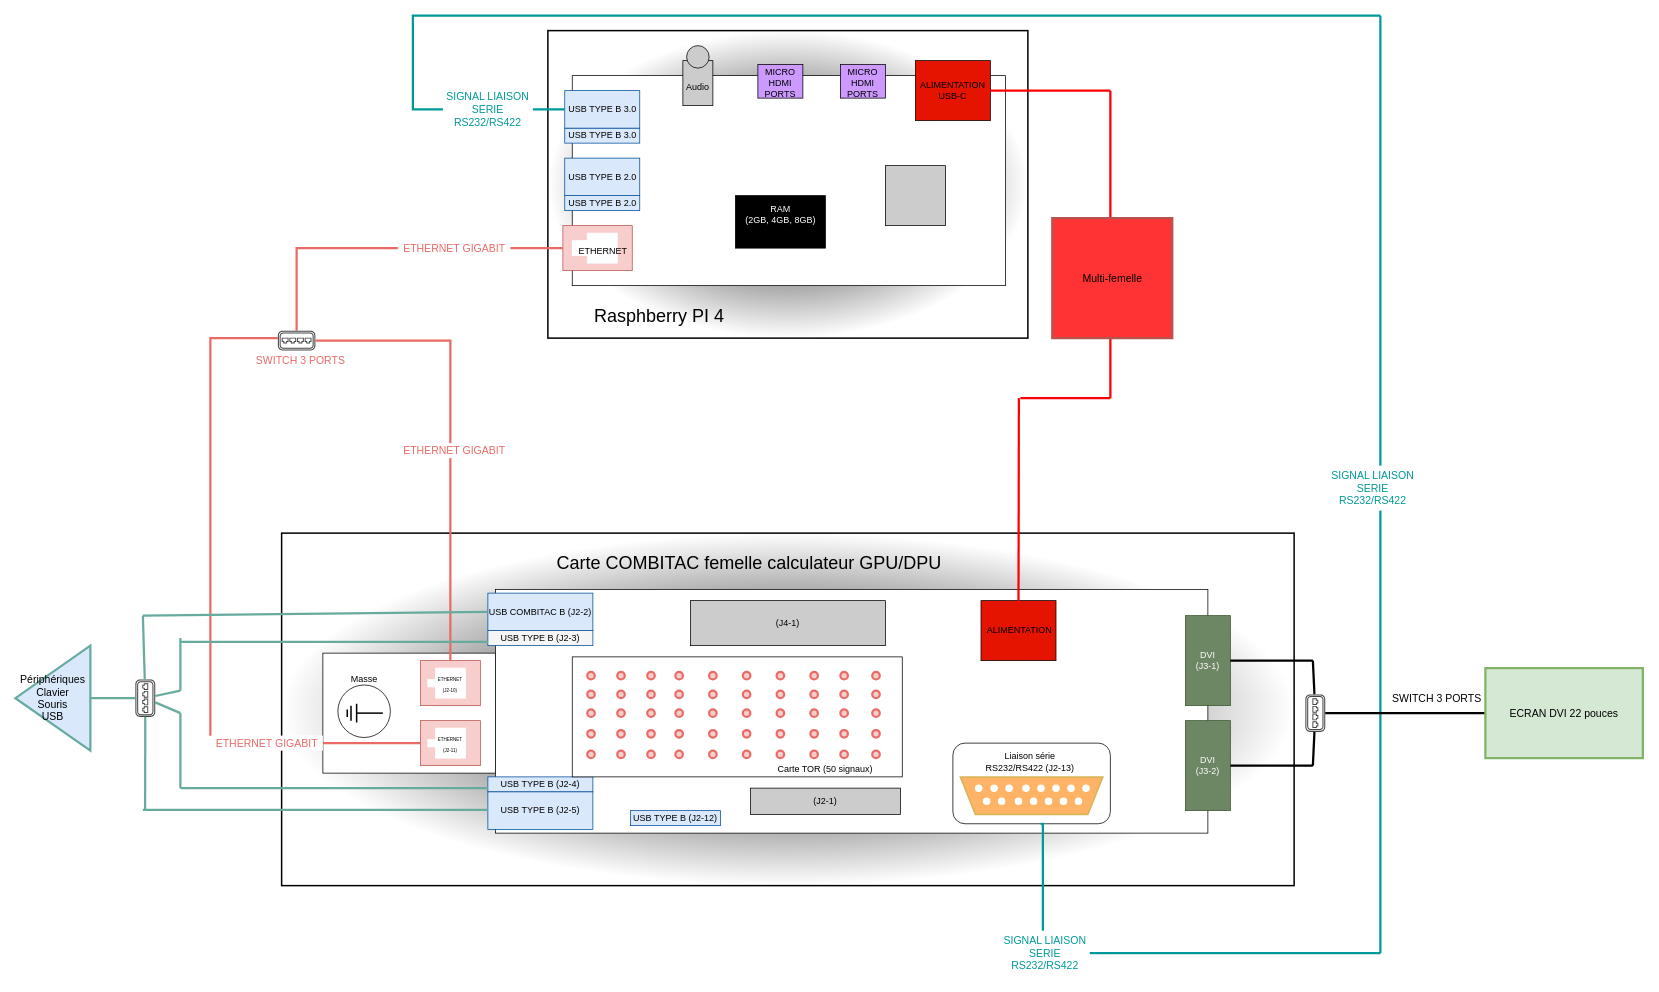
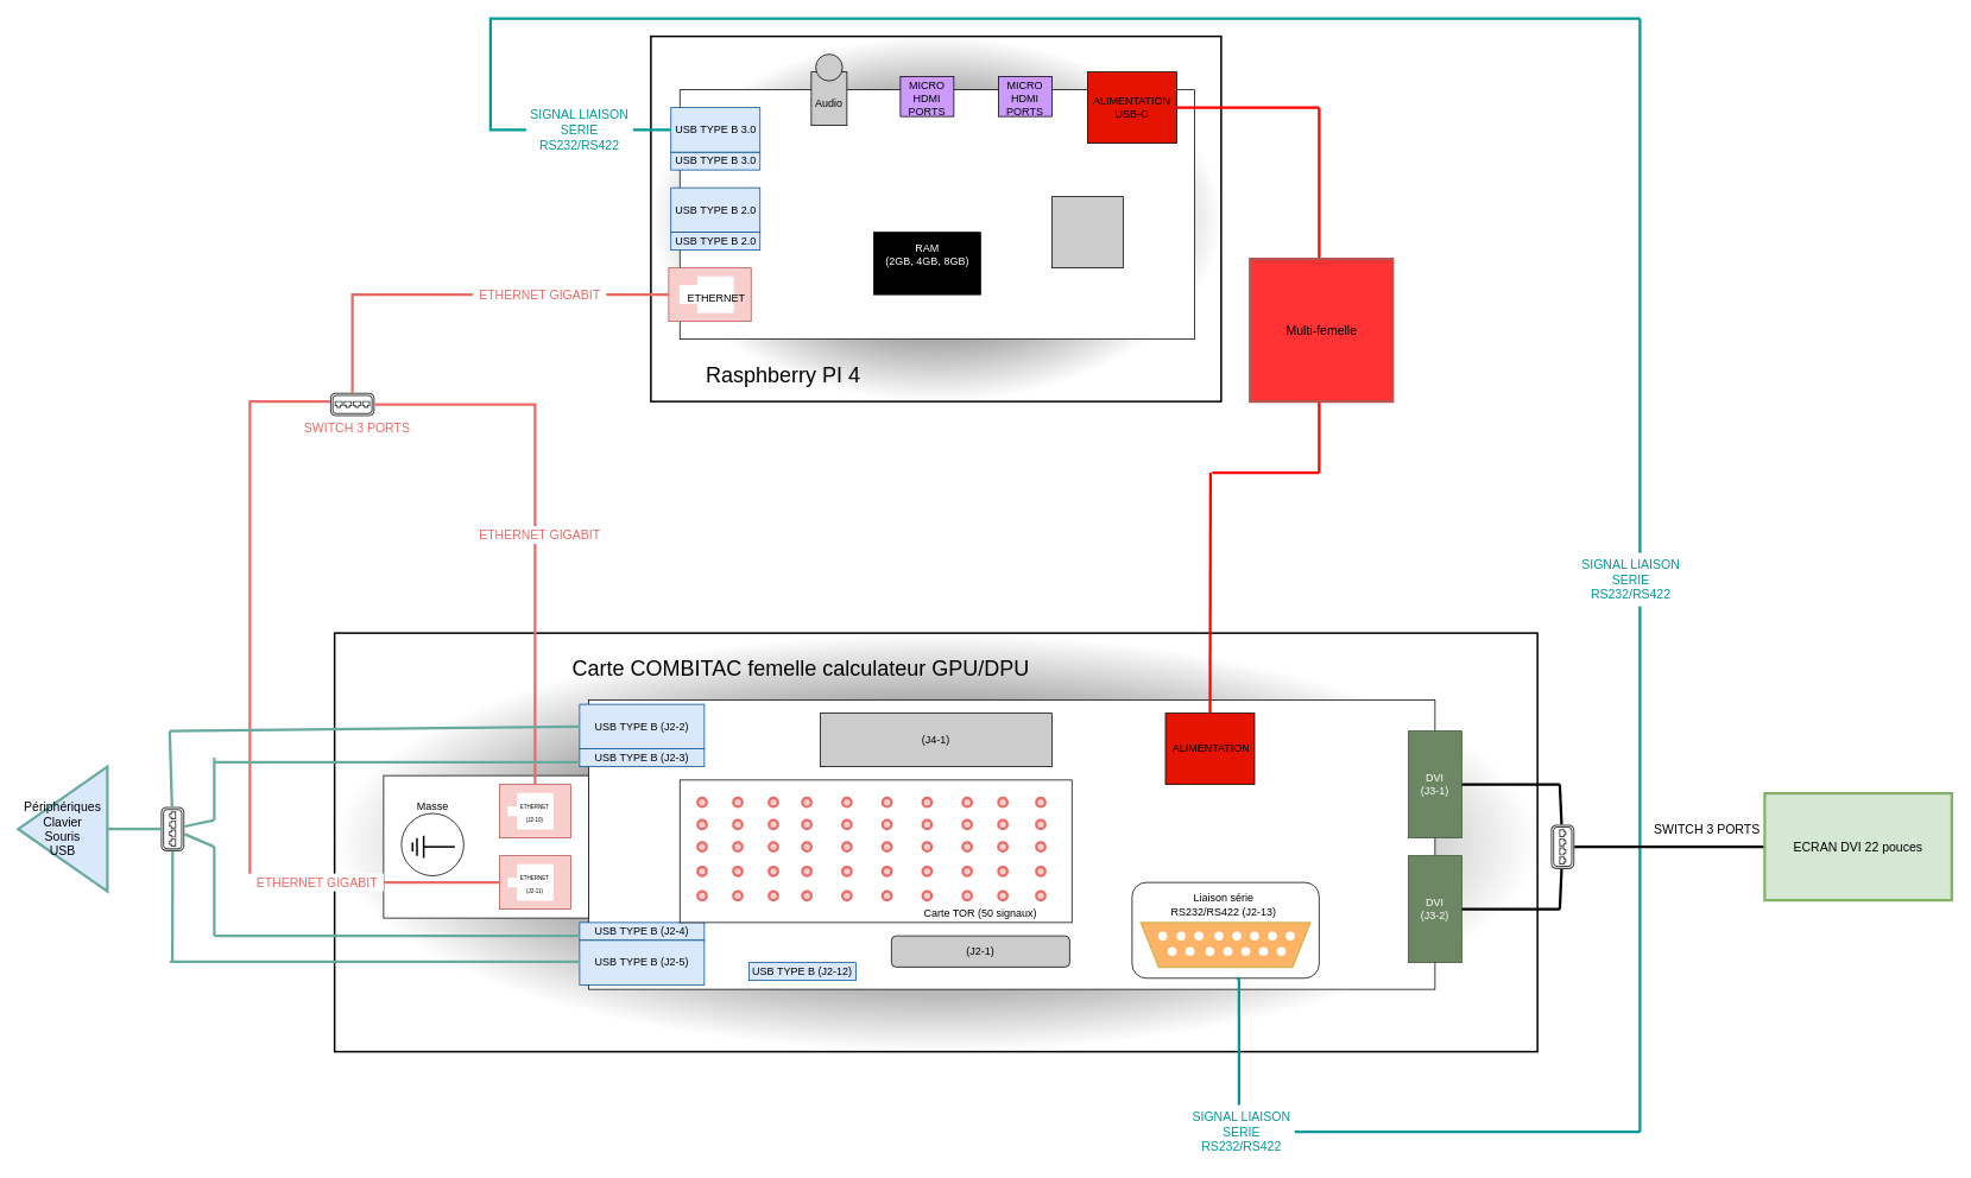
- <mxCell id="40" value="&lt;font style=&quot;font-size: 24px&quot;&gt;Carte COMBITAC femelle calculateur GPU/DPU&lt;br&gt;&lt;/font&gt;" style="text;html=1;resizable=0;autosize=1;align=center;verticalAlign=middle;points=[];fillColor=none;strokeColor=none;rounded=0;fontSize=12;fontColor=#000000;" parent="1" vertex="1"><mxGeometry x="732.5" y="740" width="530" height="20" as="geometry" /></mxCell>
+ <mxCell id="40" value="&lt;font style=&quot;font-size: 24px&quot;&gt;Carte COMBITAC femelle calculateur GPU/DPU&lt;br&gt;&lt;/font&gt;" style="text;html=1;resizable=0;autosize=1;align=center;verticalAlign=middle;points=[];fillColor=none;strokeColor=none;rounded=0;fontSize=12;fontColor=#000000;" parent="1" vertex="1"><mxGeometry x="632.5" y="740" width="530" height="20" as="geometry" /></mxCell>
- <mxCell id="10" value="USB COMBITAC B (J2-2)" style="rounded=0;whiteSpace=wrap;html=1;direction=south;fillColor=#dae8fc;strokeColor=#004C99;strokeWidth=1;" parent="1" vertex="1"><mxGeometry x="650" y="790" width="140" height="50" as="geometry" /></mxCell>
+ <mxCell id="10" value="USB TYPE B (J2-2)" style="rounded=0;whiteSpace=wrap;html=1;direction=south;fillColor=#dae8fc;strokeColor=#004C99;strokeWidth=1;" parent="1" vertex="1"><mxGeometry x="650" y="790" width="140" height="50" as="geometry" /></mxCell>
- <mxCell id="9" value="USB TYPE B (J2-3)" style="rounded=0;whiteSpace=wrap;html=1;direction=south;fillColor=#f5f5f5;strokeColor=#004C99;strokeWidth=1;" parent="1" vertex="1"><mxGeometry x="650" y="840" width="140" height="20" as="geometry" /></mxCell>
+ <mxCell id="9" value="USB TYPE B (J2-3)" style="rounded=0;whiteSpace=wrap;html=1;direction=south;fillColor=#dae8fc;strokeColor=#004C99;strokeWidth=1;" parent="1" vertex="1"><mxGeometry x="650" y="840" width="140" height="20" as="geometry" /></mxCell>
- <mxCell id="18" value="(J2-1)" style="rounded=0;whiteSpace=wrap;html=1;fontSize=12;fontColor=#000000;strokeColor=#000000;strokeWidth=1;fillColor=#CCCCCC;" parent="1" vertex="1"><mxGeometry x="1000" y="1050" width="200" height="35" as="geometry" /></mxCell>
+ <mxCell id="18" value="(J2-1)" style="whiteSpace=wrap;html=1;fontSize=12;fontColor=#000000;strokeColor=#000000;strokeWidth=1;fillColor=#CCCCCC;rounded=1;" parent="1" vertex="1"><mxGeometry x="1000" y="1050" width="200" height="35" as="geometry" /></mxCell>
